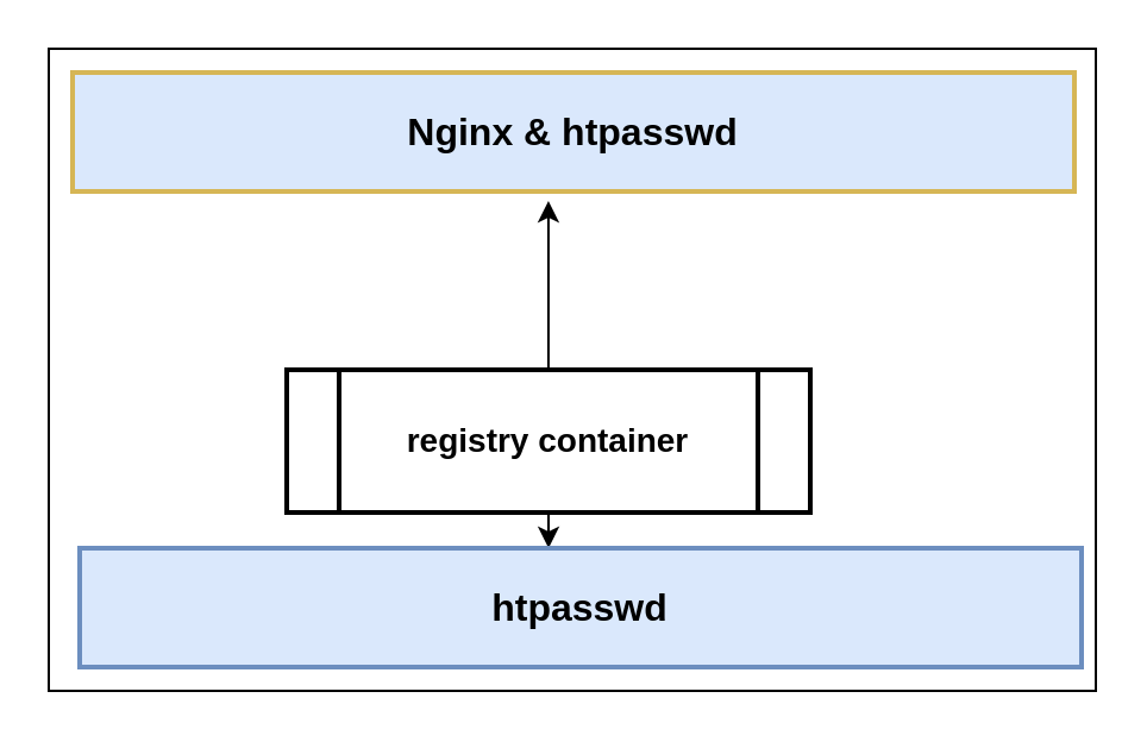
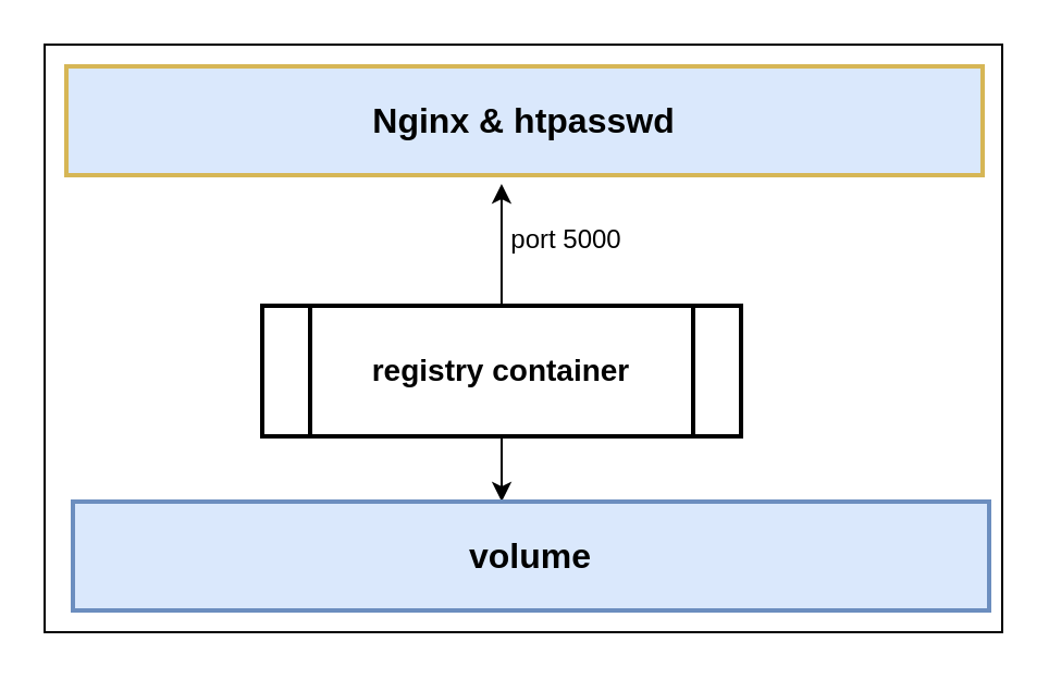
+ <mxCell id="6" value="port 5000" style="rounded=0;whiteSpace=wrap;html=1;strokeWidth=2;fillColor=none;opacity=0;" vertex="1" parent="1"><mxGeometry x="200" y="80" width="120" height="60" as="geometry" /></mxCell>
- <mxCell id="4" value="&lt;font style=&quot;font-size: 14px&quot;&gt;&lt;b&gt;registry container&lt;/b&gt;&lt;/font&gt;" style="shape=process;whiteSpace=wrap;html=1;backgroundOutline=1;strokeWidth=2;" vertex="1" parent="1"><mxGeometry x="120" y="155" width="220" height="60" as="geometry" /></mxCell>
+ <mxCell id="4" value="&lt;font style=&quot;font-size: 14px&quot;&gt;&lt;b&gt;registry container&lt;/b&gt;&lt;/font&gt;" style="shape=process;whiteSpace=wrap;html=1;backgroundOutline=1;strokeWidth=2;" vertex="1" parent="1"><mxGeometry x="120" y="140" width="220" height="60" as="geometry" /></mxCell>
- <mxCell id="7" value="&lt;span style=&quot;font-size: 16px&quot;&gt;&lt;b&gt;htpasswd&lt;/b&gt;&lt;/span&gt;" style="rounded=0;whiteSpace=wrap;html=1;strokeWidth=2;fillColor=#dae8fc;strokeColor=#6c8ebf;" vertex="1" parent="1"><mxGeometry x="33" y="230" width="421" height="50" as="geometry" /></mxCell>
+ <mxCell id="7" value="&lt;span style=&quot;font-size: 16px&quot;&gt;&lt;b&gt;volume&lt;/b&gt;&lt;/span&gt;" style="rounded=0;whiteSpace=wrap;html=1;strokeWidth=2;fillColor=#dae8fc;strokeColor=#6c8ebf;" vertex="1" parent="1"><mxGeometry x="33" y="230" width="421" height="50" as="geometry" /></mxCell>
